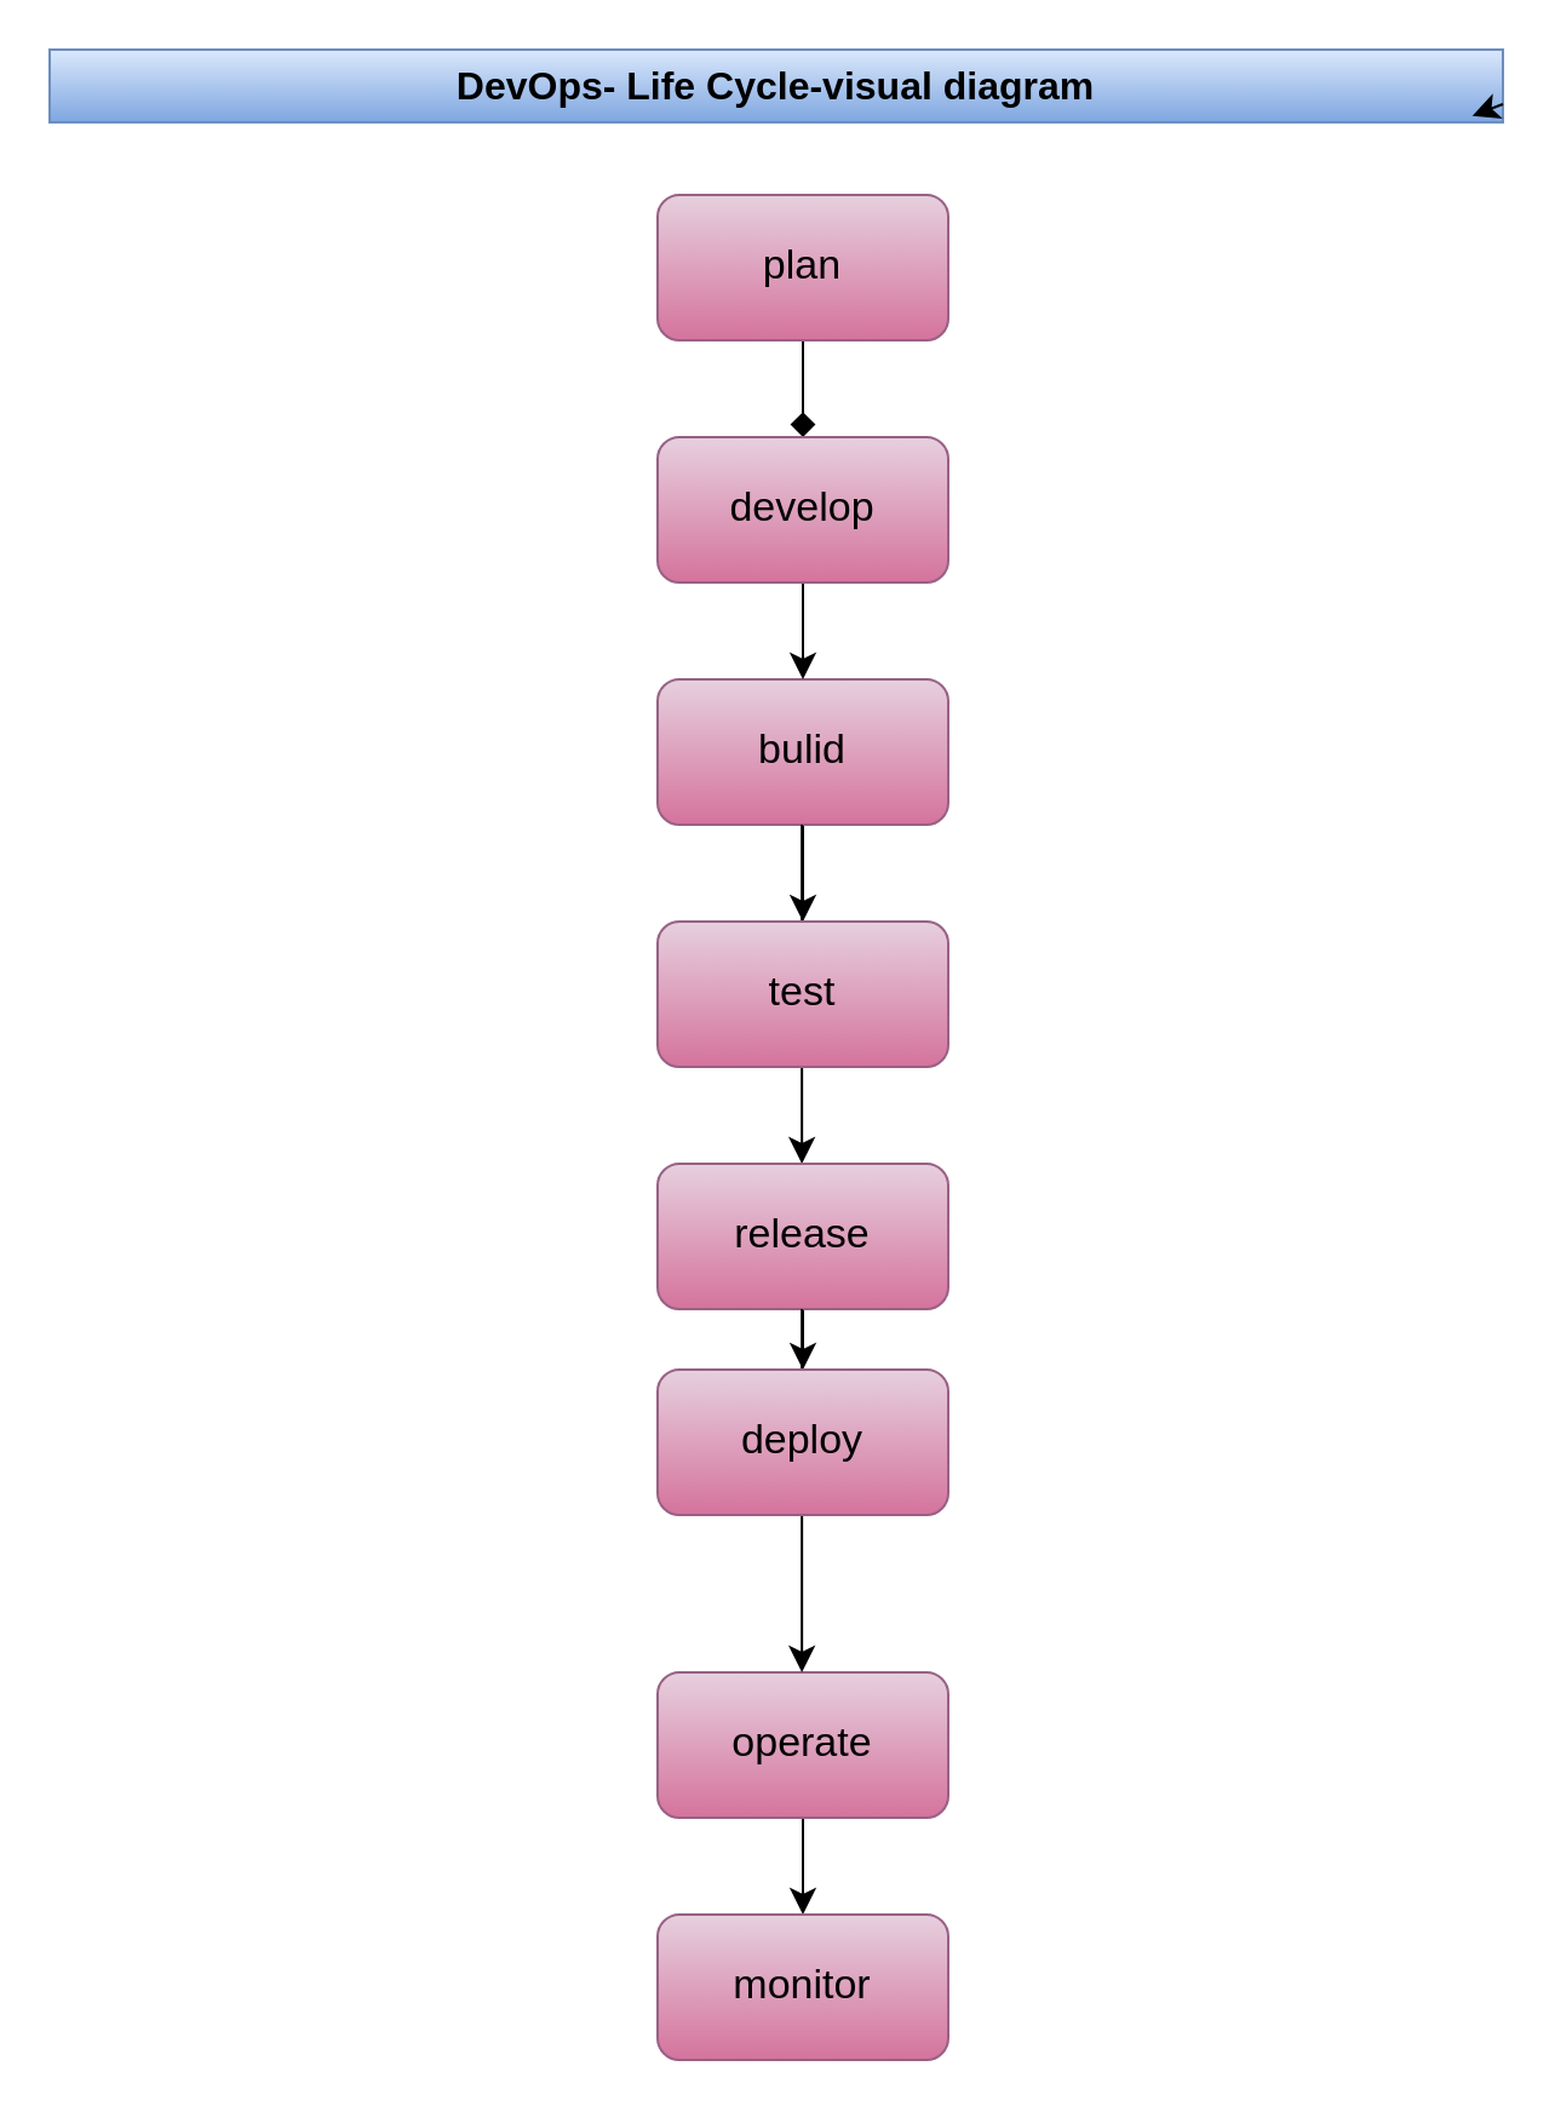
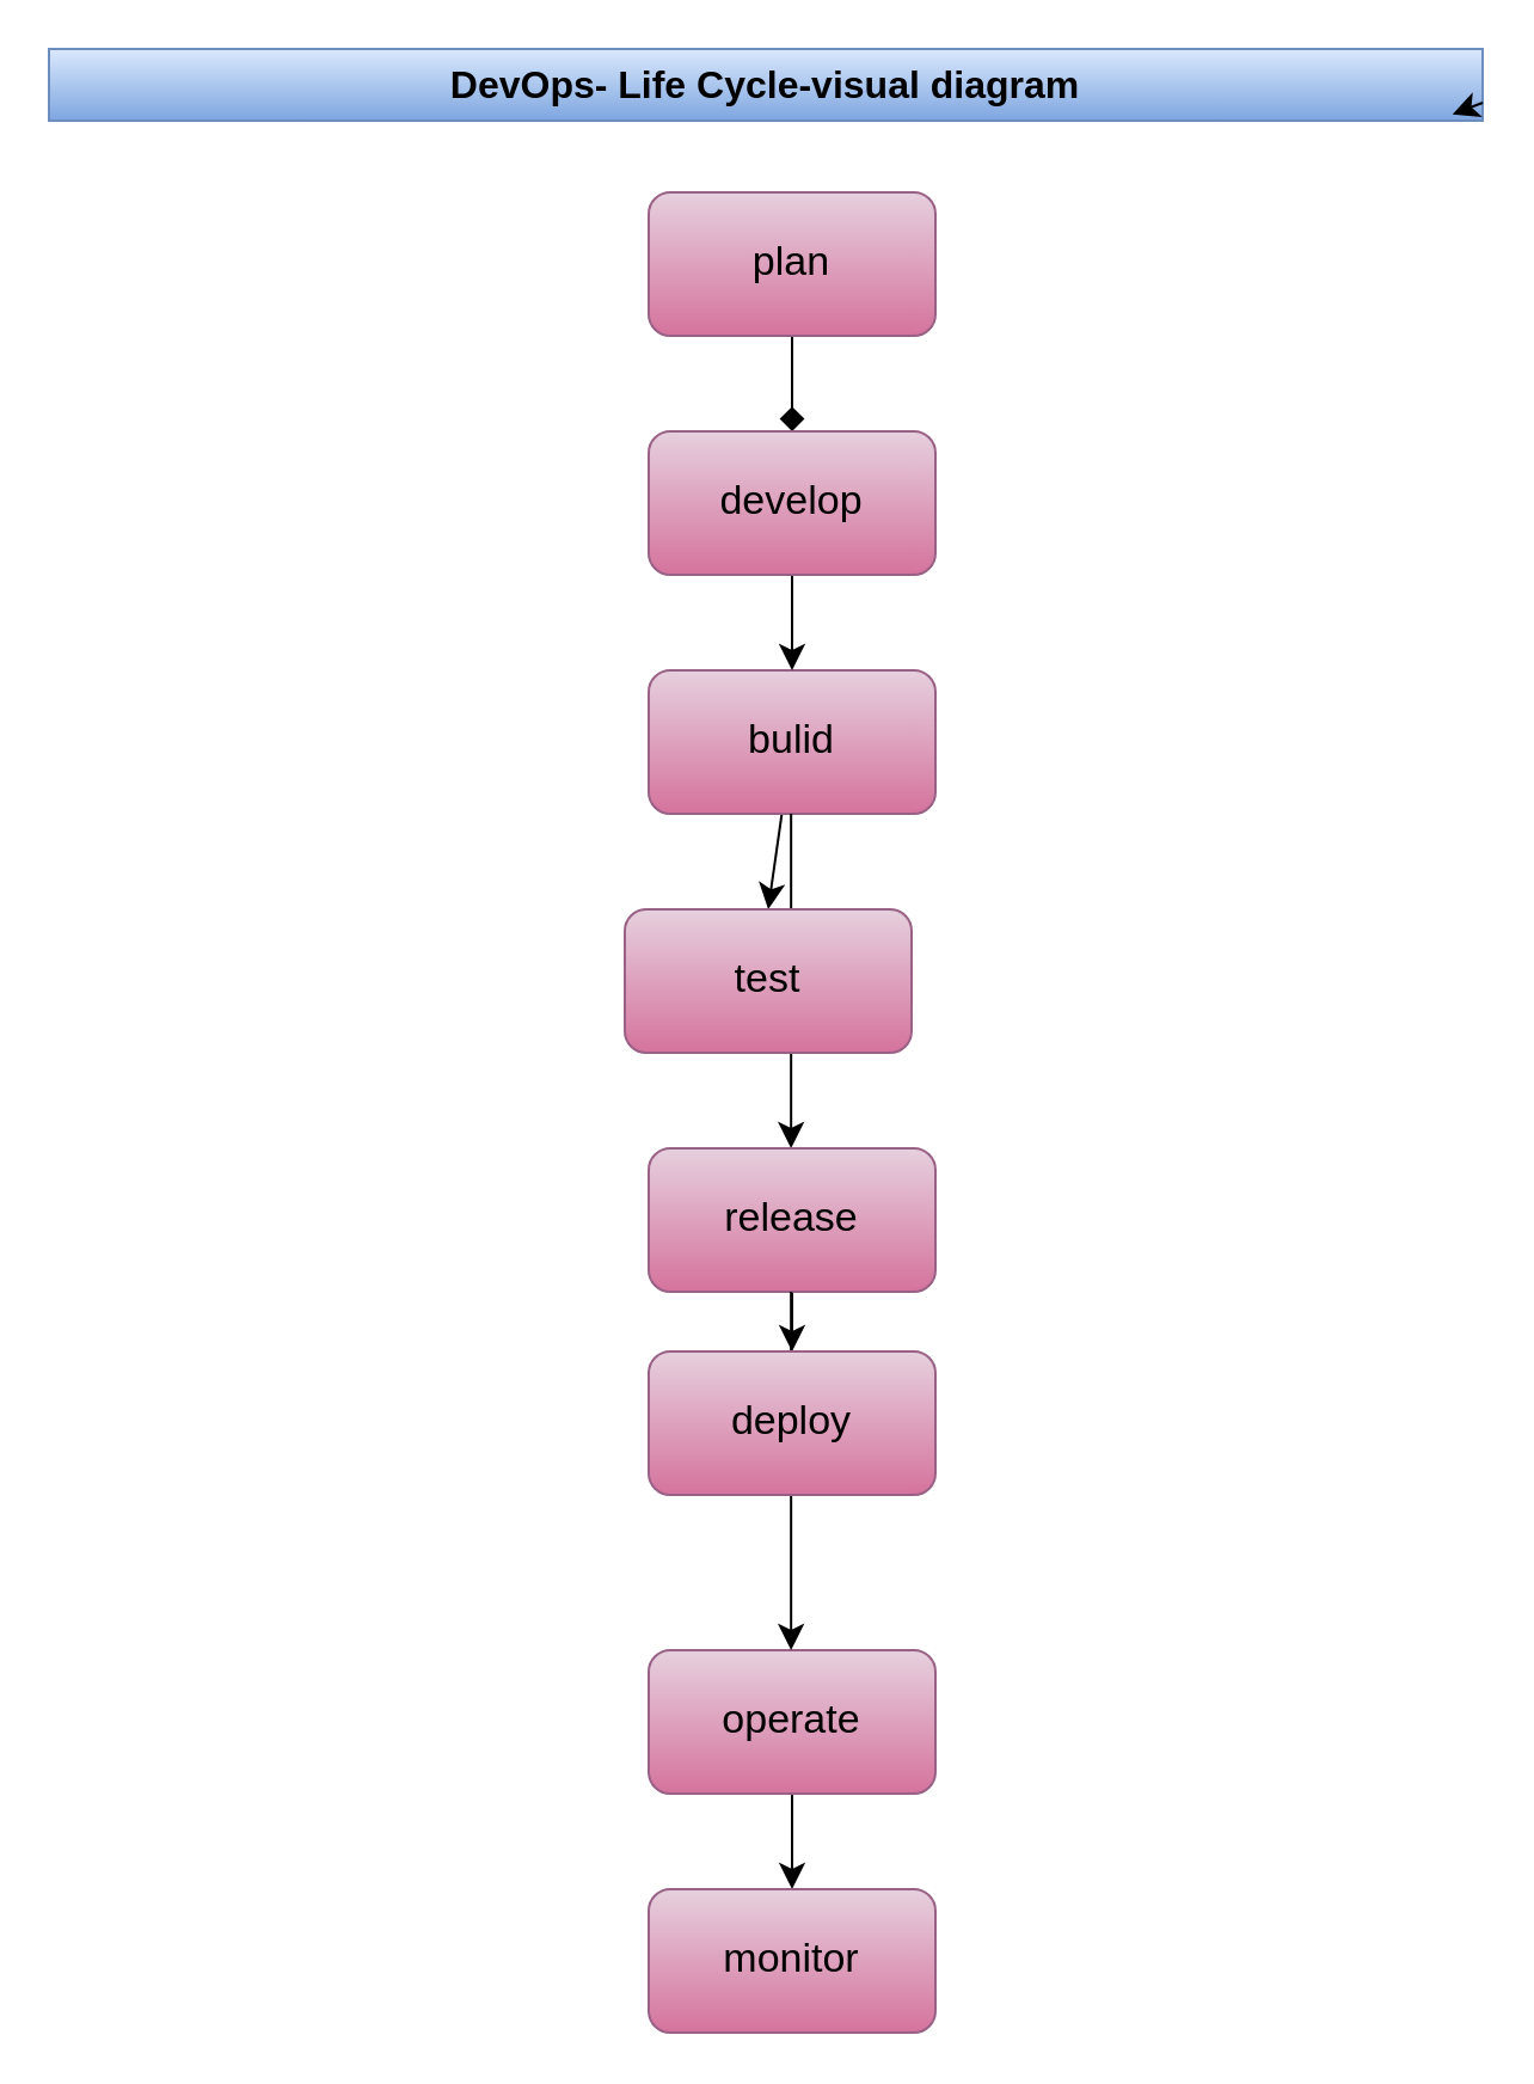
- <mxCell id="9" value="&lt;font style=&quot;font-size: 17px;&quot;&gt;test&lt;/font&gt;" style="rounded=1;whiteSpace=wrap;html=1;fillColor=#e6d0de;gradientColor=#d5739d;strokeColor=#996185;" vertex="1" parent="1"><mxGeometry x="271" y="380" width="120" height="60" as="geometry" /></mxCell>
+ <mxCell id="9" value="&lt;font style=&quot;font-size: 17px;&quot;&gt;test&lt;/font&gt;" style="rounded=1;whiteSpace=wrap;html=1;fillColor=#e6d0de;gradientColor=#d5739d;strokeColor=#996185;" vertex="1" parent="1"><mxGeometry x="261" y="380" width="120" height="60" as="geometry" /></mxCell>
